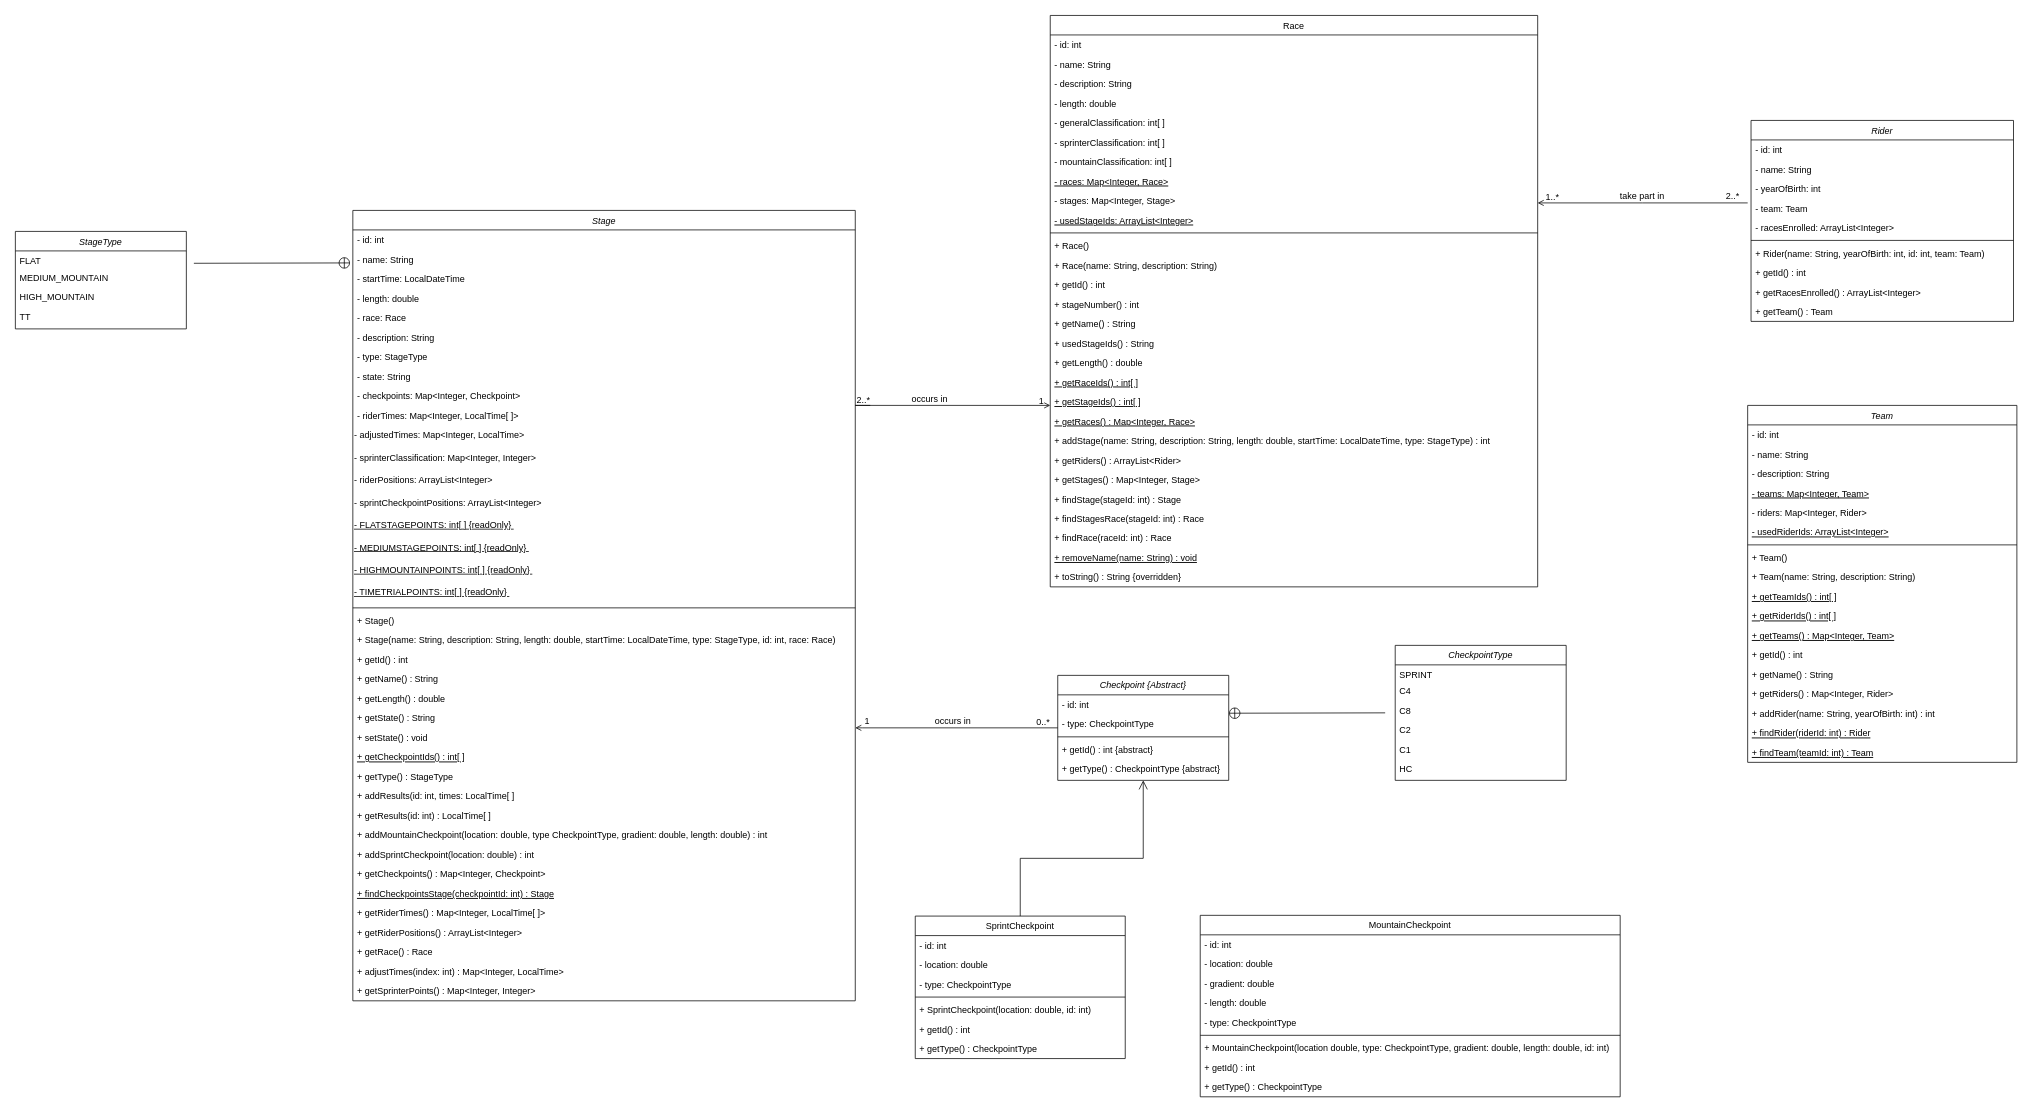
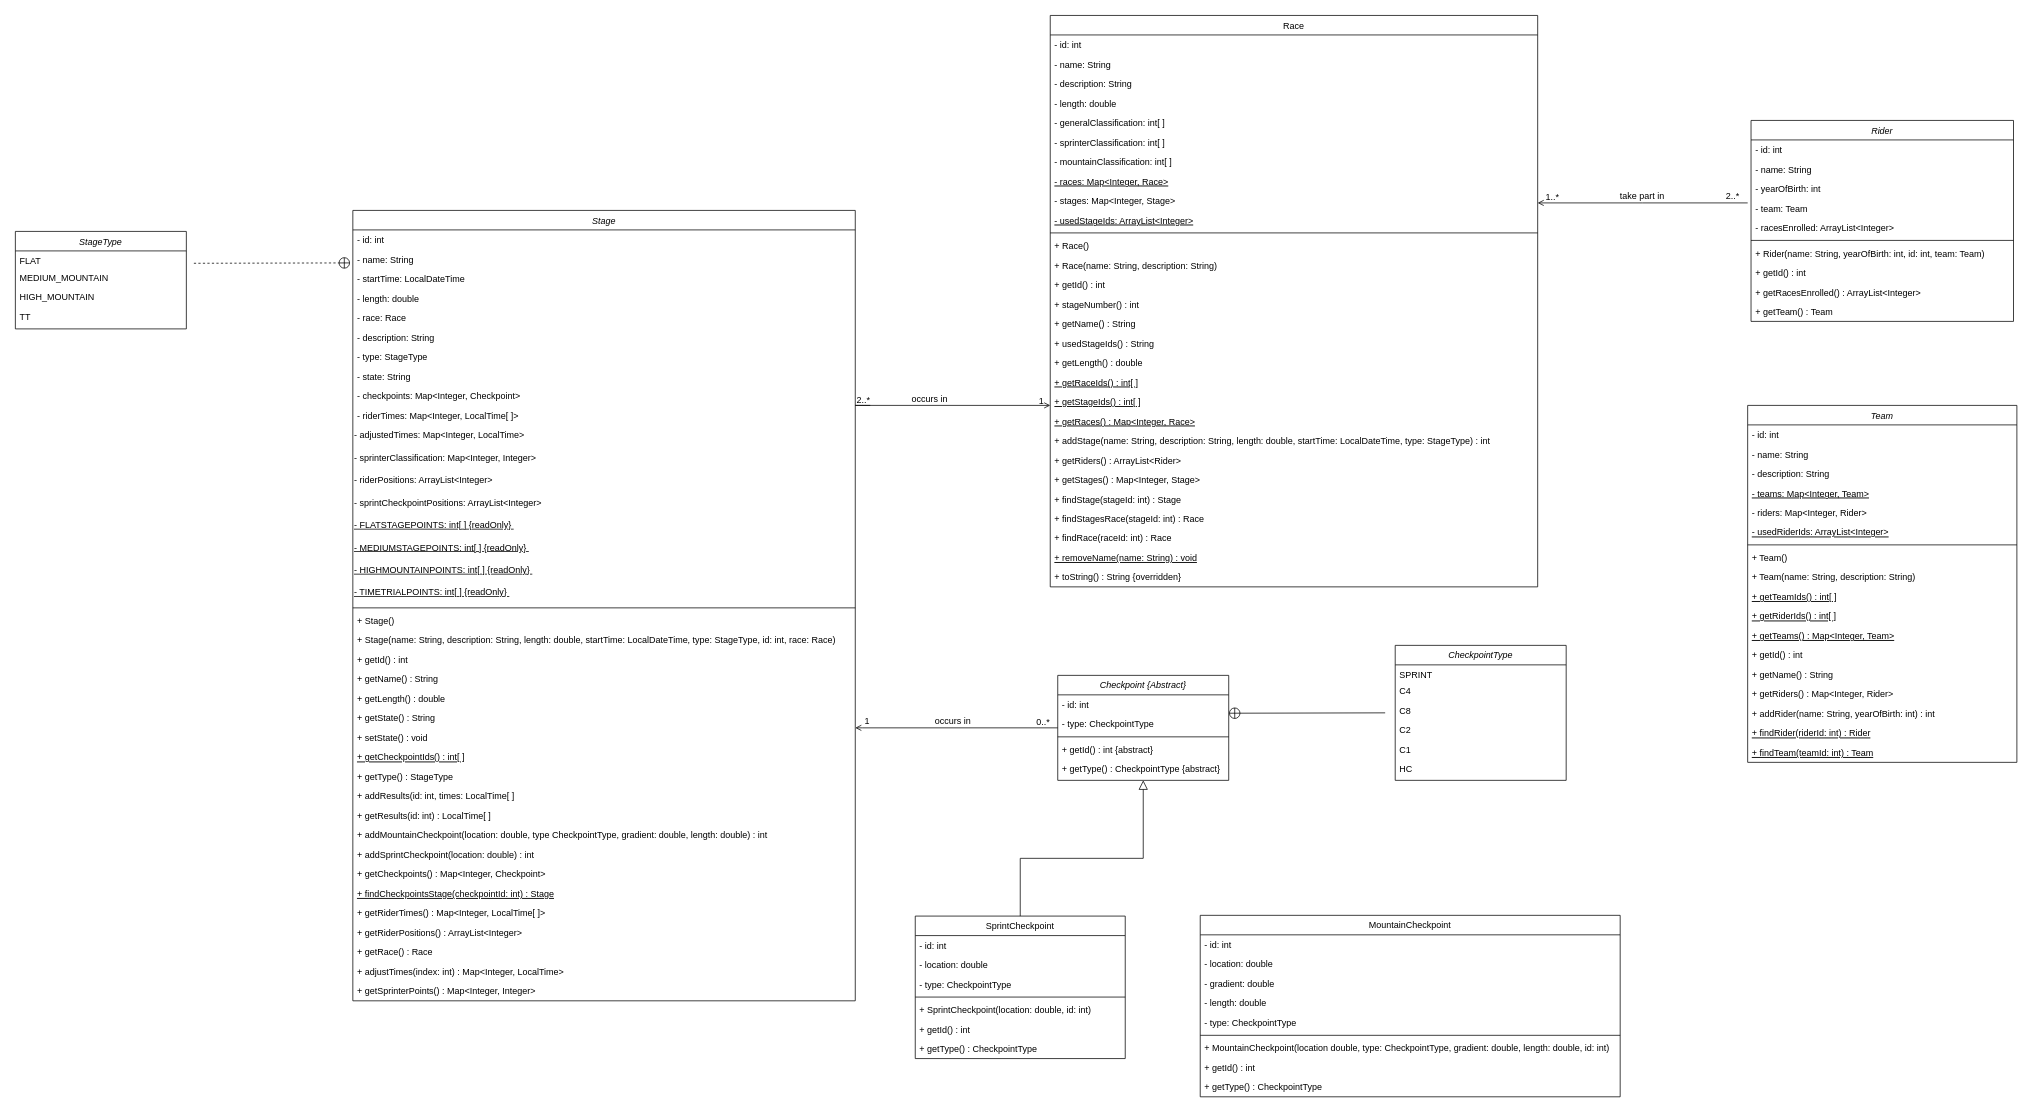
- <mxCell id="139" value="" style="endArrow=circlePlus;shadow=0;strokeWidth=1;rounded=0;endFill=0;edgeStyle=elbowEdgeStyle;elbow=vertical;entryX=-0.005;entryY=-0.327;entryDx=0;entryDy=0;entryPerimeter=0;exitX=1.044;exitY=0.75;exitDx=0;exitDy=0;exitPerimeter=0;" edge="1" parent="1" source="141" target="5"><mxGeometry x="0.5" y="41" relative="1" as="geometry"><mxPoint x="280" y="349" as="sourcePoint" /><mxPoint x="410" y="320" as="targetPoint" /><mxPoint x="-40" y="32" as="offset" /><Array as="points"><mxPoint x="360" y="350" /></Array></mxGeometry></mxCell>
+ <mxCell id="139" value="" style="endArrow=circlePlus;shadow=0;strokeWidth=1;rounded=0;endFill=0;edgeStyle=elbowEdgeStyle;elbow=vertical;entryX=-0.005;entryY=-0.327;entryDx=0;entryDy=0;entryPerimeter=0;exitX=1.044;exitY=0.75;exitDx=0;exitDy=0;exitPerimeter=0;dashed=1;" edge="1" parent="1" source="141" target="5"><mxGeometry x="0.5" y="41" relative="1" as="geometry"><mxPoint x="280" y="349" as="sourcePoint" /><mxPoint x="410" y="320" as="targetPoint" /><mxPoint x="-40" y="32" as="offset" /><Array as="points"><mxPoint x="360" y="350" /></Array></mxGeometry></mxCell>
- <mxCell id="94" value="" style="endArrow=open;endSize=10;endFill=0;shadow=0;strokeWidth=1;rounded=0;edgeStyle=elbowEdgeStyle;elbow=vertical;exitX=0.5;exitY=0;exitDx=0;exitDy=0;entryX=0.5;entryY=1;entryDx=0;entryDy=0;" parent="1" source="76" target="95" edge="1"><mxGeometry width="160" relative="1" as="geometry"><mxPoint x="476" y="1217" as="sourcePoint" /><mxPoint x="1480" y="1074" as="targetPoint" /><Array as="points"><mxPoint x="1370" y="1144" /><mxPoint x="405" y="1254" /><mxPoint x="430" y="1157" /><mxPoint x="401" y="1255" /></Array></mxGeometry></mxCell>
+ <mxCell id="94" value="" style="endArrow=block;endSize=10;endFill=0;shadow=0;strokeWidth=1;rounded=0;edgeStyle=elbowEdgeStyle;elbow=vertical;exitX=0.5;exitY=0;exitDx=0;exitDy=0;entryX=0.5;entryY=1;entryDx=0;entryDy=0;" parent="1" source="76" target="95" edge="1"><mxGeometry width="160" relative="1" as="geometry"><mxPoint x="476" y="1217" as="sourcePoint" /><mxPoint x="1480" y="1074" as="targetPoint" /><Array as="points"><mxPoint x="1370" y="1144" /><mxPoint x="405" y="1254" /><mxPoint x="430" y="1157" /><mxPoint x="401" y="1255" /></Array></mxGeometry></mxCell>
